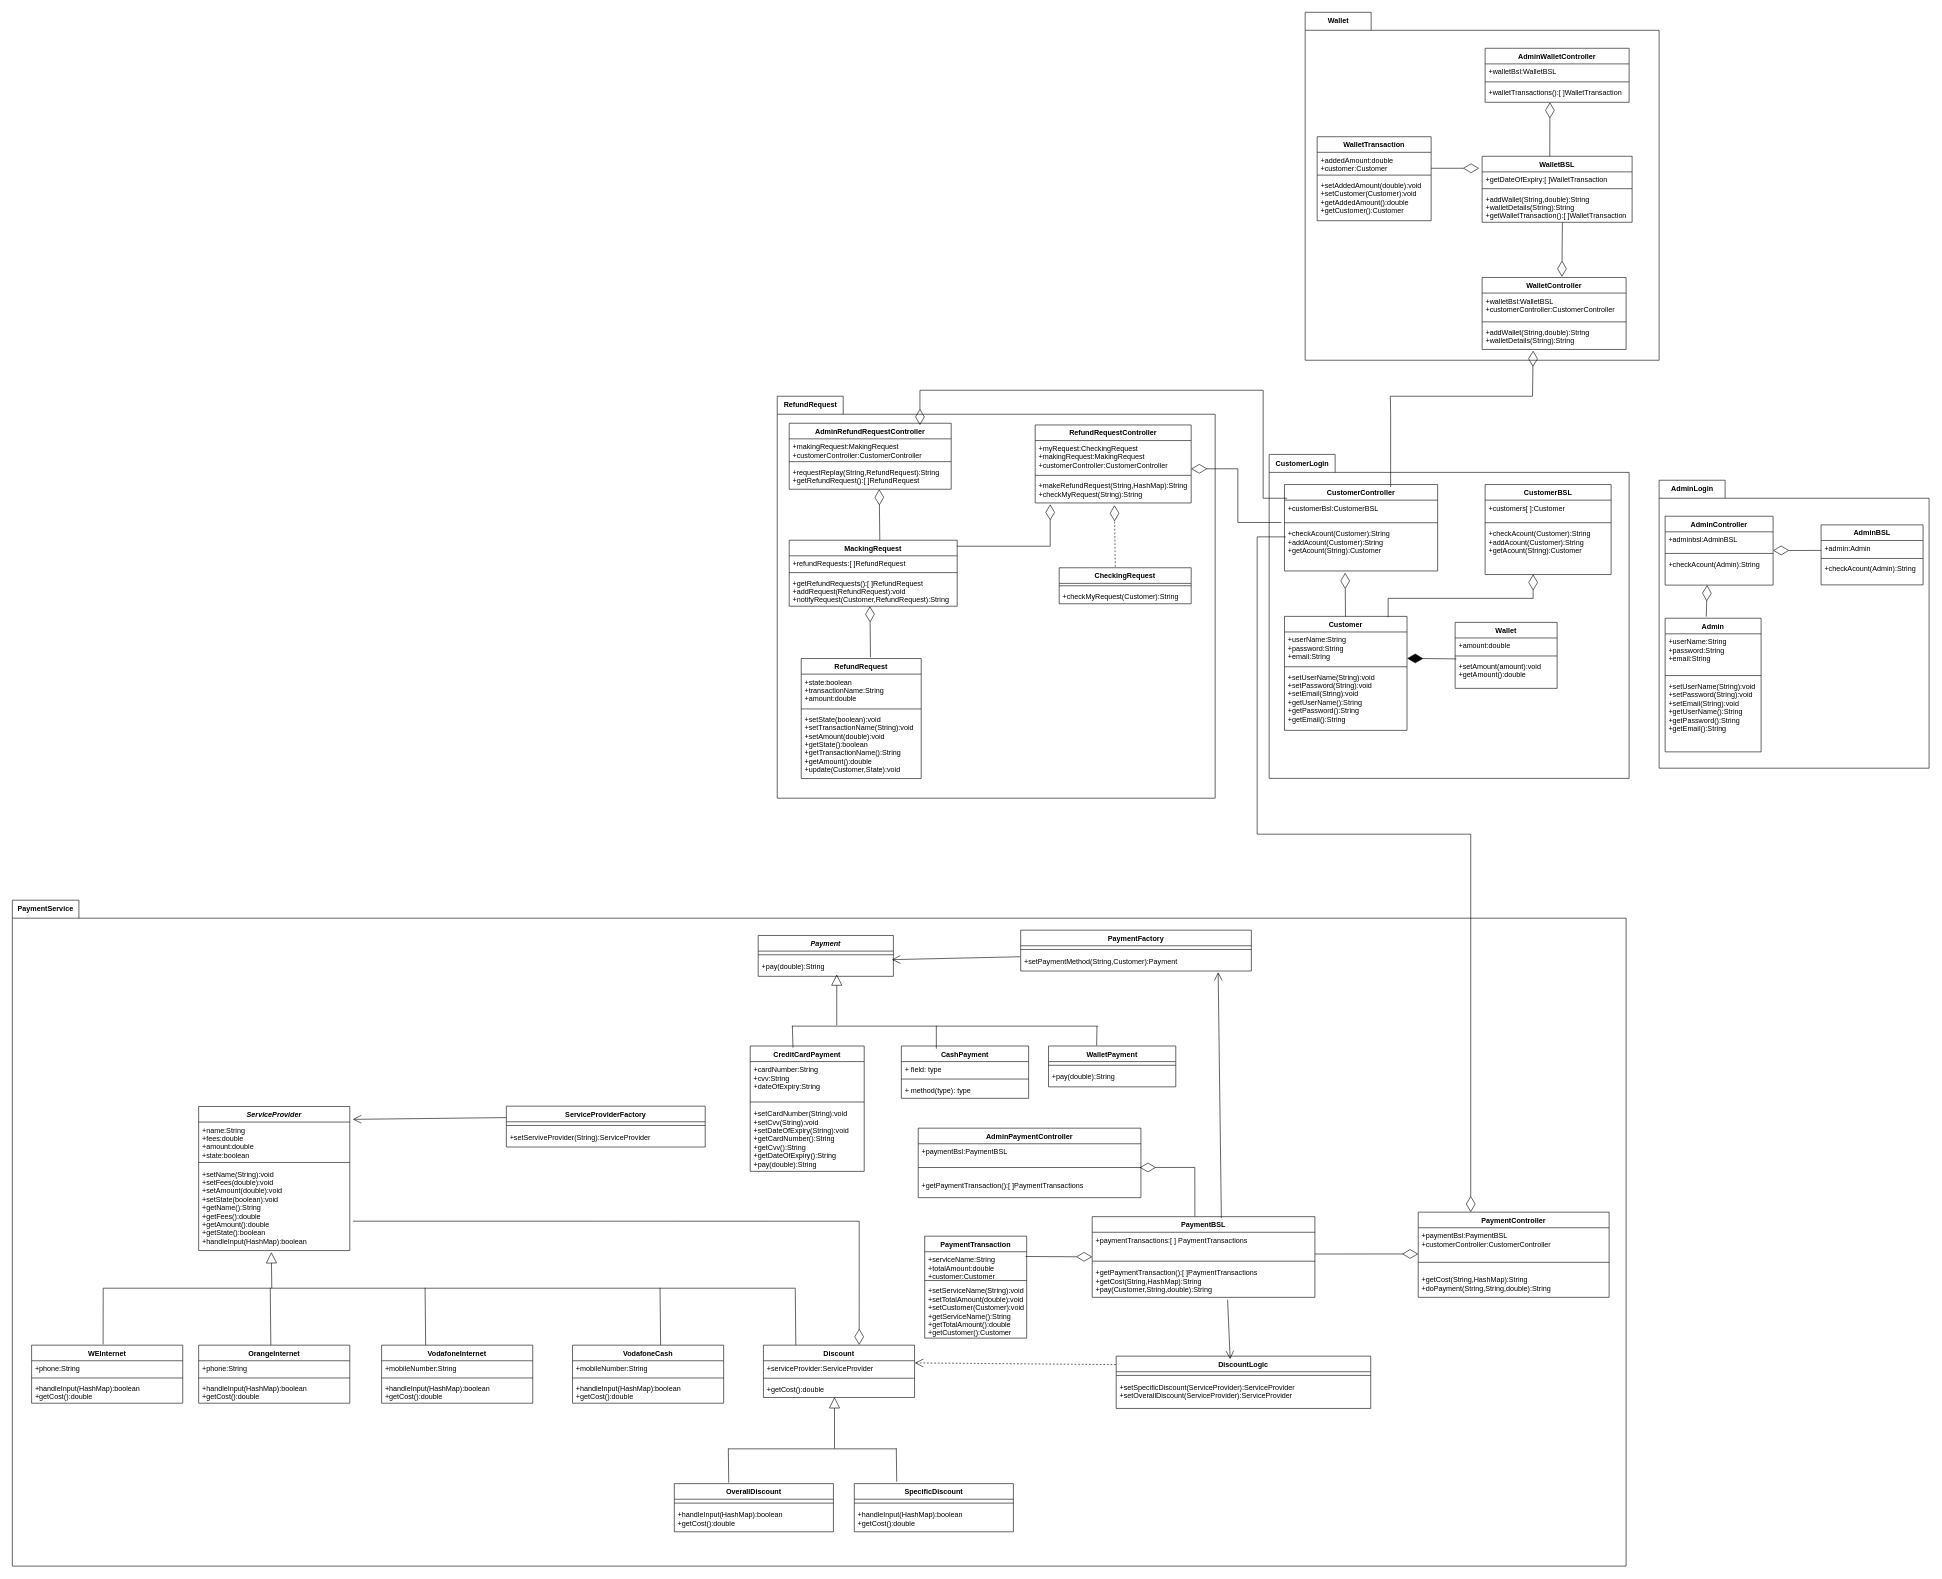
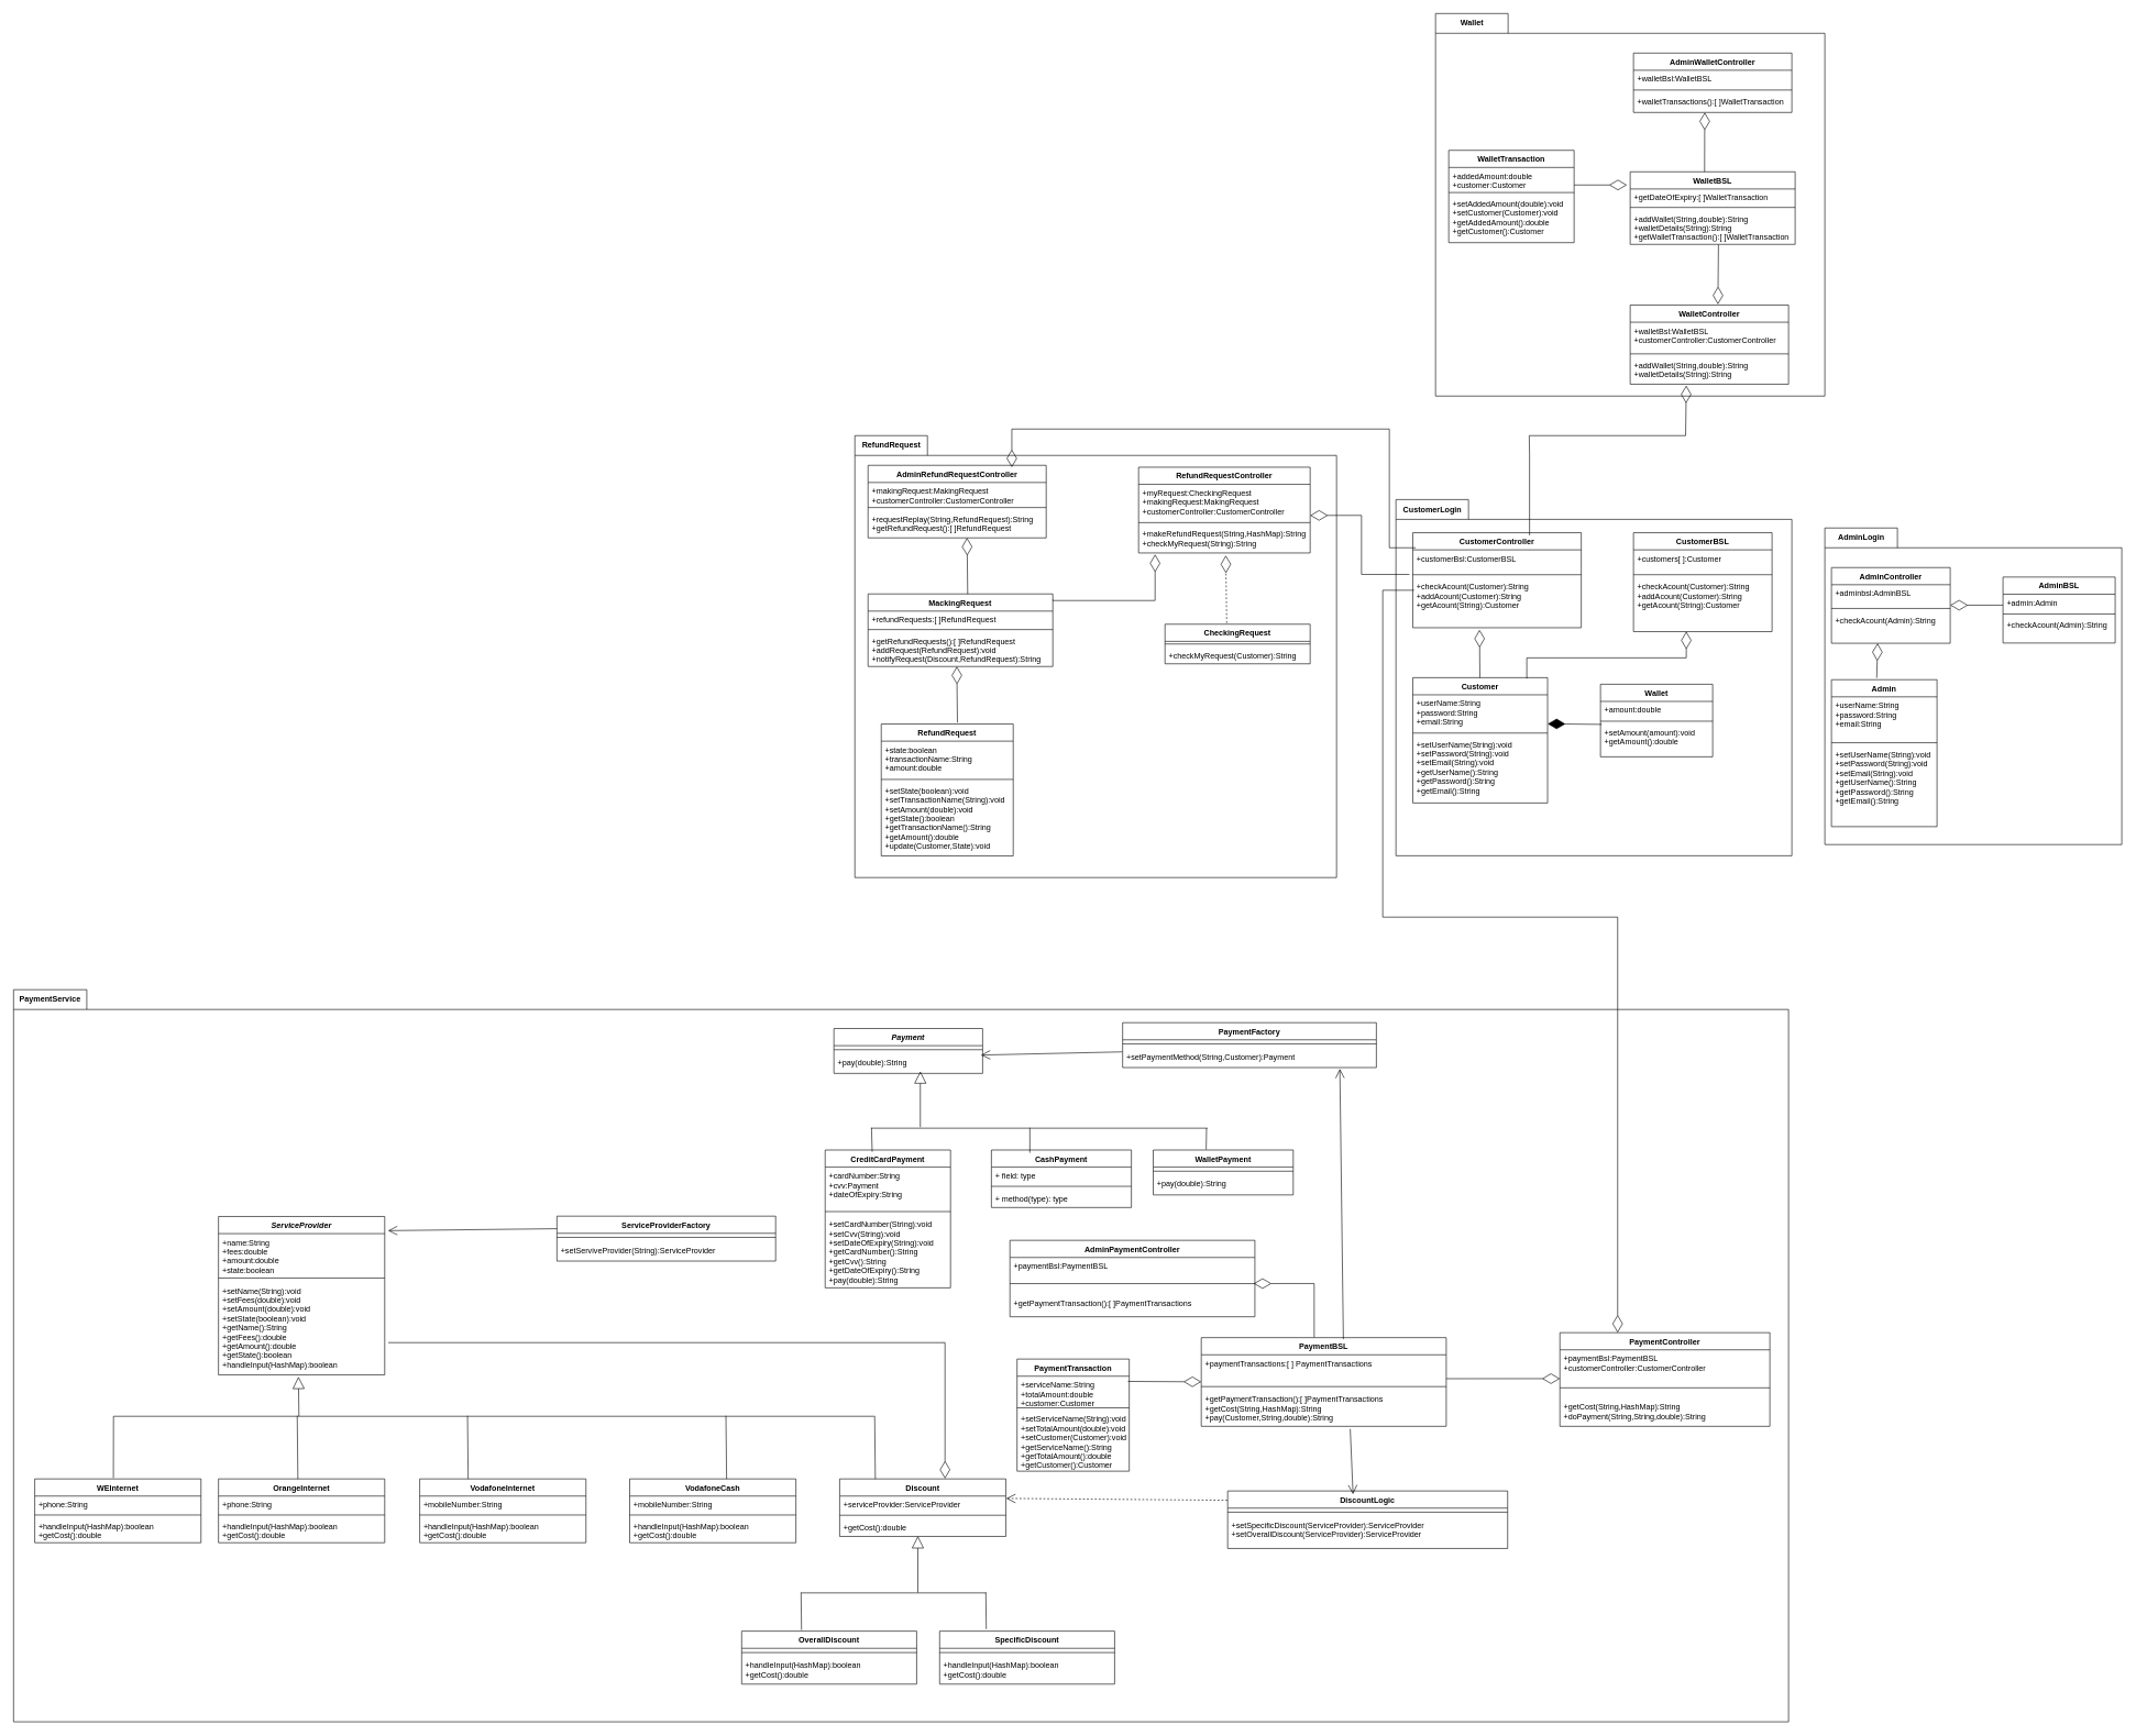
- <mxCell id="152" value="+getRefundRequests():[ ]RefundRequest&#10;+addRequest(RefundRequest):void&#10;+notifyRequest(Customer,RefundRequest):String" style="text;strokeColor=none;fillColor=none;align=left;verticalAlign=top;spacingLeft=4;spacingRight=4;overflow=hidden;rotatable=0;points=[[0,0.5],[1,0.5]];portConstraint=eastwest;" vertex="1" parent="149"><mxGeometry y="58" width="280" height="52" as="geometry" /></mxCell>
+ <mxCell id="152" value="+getRefundRequests():[ ]RefundRequest&#10;+addRequest(RefundRequest):void&#10;+notifyRequest(Discount,RefundRequest):String" style="text;strokeColor=none;fillColor=none;align=left;verticalAlign=top;spacingLeft=4;spacingRight=4;overflow=hidden;rotatable=0;points=[[0,0.5],[1,0.5]];portConstraint=eastwest;" vertex="1" parent="149"><mxGeometry y="58" width="280" height="52" as="geometry" /></mxCell>
- <mxCell id="62" value="+cardNumber:String&#10;+cvv:String&#10;+dateOfExpiry:String&#10;" style="text;strokeColor=none;fillColor=none;align=left;verticalAlign=top;spacingLeft=4;spacingRight=4;overflow=hidden;rotatable=0;points=[[0,0.5],[1,0.5]];portConstraint=eastwest;" vertex="1" parent="61"><mxGeometry y="26" width="190" height="61.202" as="geometry" /></mxCell>
+ <mxCell id="62" value="+cardNumber:String&#10;+cvv:Payment&#10;+dateOfExpiry:String&#10;" style="text;strokeColor=none;fillColor=none;align=left;verticalAlign=top;spacingLeft=4;spacingRight=4;overflow=hidden;rotatable=0;points=[[0,0.5],[1,0.5]];portConstraint=eastwest;" vertex="1" parent="61"><mxGeometry y="26" width="190" height="61.202" as="geometry" /></mxCell>
